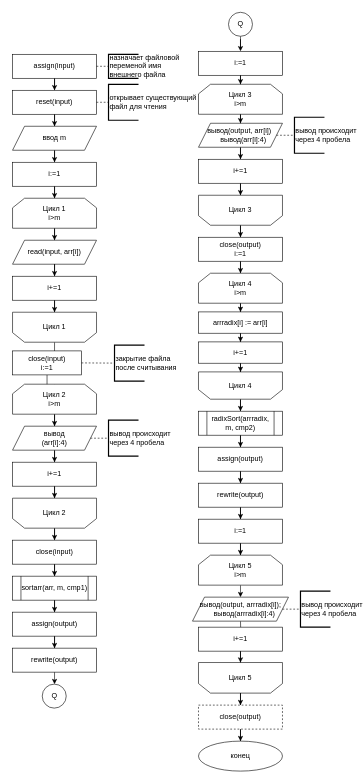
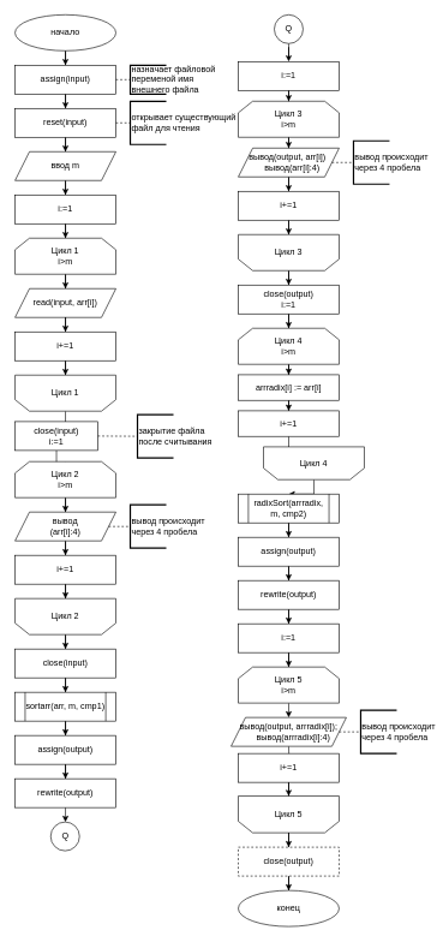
+ <mxCell id="3" value="начало" style="ellipse;whiteSpace=wrap;html=1;" vertex="1" parent="1"><mxGeometry x="20" width="140" height="50" as="geometry" y="20" /></mxCell>
+ <mxCell id="2" style="edgeStyle=orthogonalEdgeStyle;rounded=0;orthogonalLoop=1;jettySize=auto;html=1;" edge="1" parent="1" source="3" target="5"><mxGeometry relative="1" as="geometry"><mxPoint x="90" y="100" as="targetPoint" /></mxGeometry></mxCell>
- <mxCell id="60" value="Цикл 4" style="shape=loopLimit;whiteSpace=wrap;html=1;direction=west;" vertex="1" parent="1"><mxGeometry x="330" y="619.5" width="140" height="45.5" as="geometry" /></mxCell>
+ <mxCell id="60" value="Цикл 4" style="shape=loopLimit;whiteSpace=wrap;html=1;direction=west;" vertex="1" parent="1"><mxGeometry x="365" y="619.5" width="140" height="45.5" as="geometry" /></mxCell>
